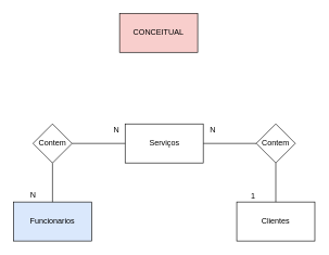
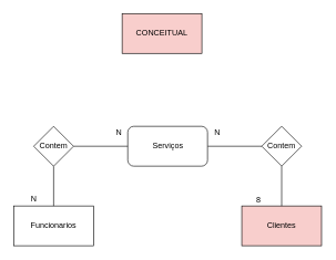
- <mxCell id="6" value="Serviços" style="rounded=0;whiteSpace=wrap;html=1;" parent="1" vertex="1"><mxGeometry x="191.5" y="190" width="120" height="60" as="geometry" /></mxCell>
+ <mxCell id="6" value="Serviços" style="whiteSpace=wrap;html=1;rounded=1;" parent="1" vertex="1"><mxGeometry x="191.5" y="190" width="120" height="60" as="geometry" /></mxCell>
- <mxCell id="15" value="1" style="text;html=1;resizable=0;points=[];autosize=1;align=left;verticalAlign=top;spacingTop=-4;" parent="1" vertex="1"><mxGeometry x="383" y="291" width="20" height="20" as="geometry" /></mxCell>
+ <mxCell id="15" value="8" style="text;html=1;resizable=0;points=[];autosize=1;align=left;verticalAlign=top;spacingTop=-4;" parent="1" vertex="1"><mxGeometry x="383" y="291" width="20" height="20" as="geometry" /></mxCell>
- <mxCell id="3" value="Funcionarios" style="rounded=0;whiteSpace=wrap;html=1;fillColor=#dae8fc;" parent="1" vertex="1"><mxGeometry x="20" y="310" width="120" height="60" as="geometry" /></mxCell>
+ <mxCell id="3" value="Funcionarios" style="rounded=0;whiteSpace=wrap;html=1;" parent="1" vertex="1"><mxGeometry x="20" y="310" width="120" height="60" as="geometry" /></mxCell>
- <mxCell id="4" value="Clientes" style="rounded=0;whiteSpace=wrap;html=1;" parent="1" vertex="1"><mxGeometry x="363" y="310" width="120" height="60" as="geometry" /></mxCell>
+ <mxCell id="4" value="Clientes" style="rounded=0;whiteSpace=wrap;html=1;fillColor=#f8cecc;" parent="1" vertex="1"><mxGeometry x="363" y="310" width="120" height="60" as="geometry" /></mxCell>
